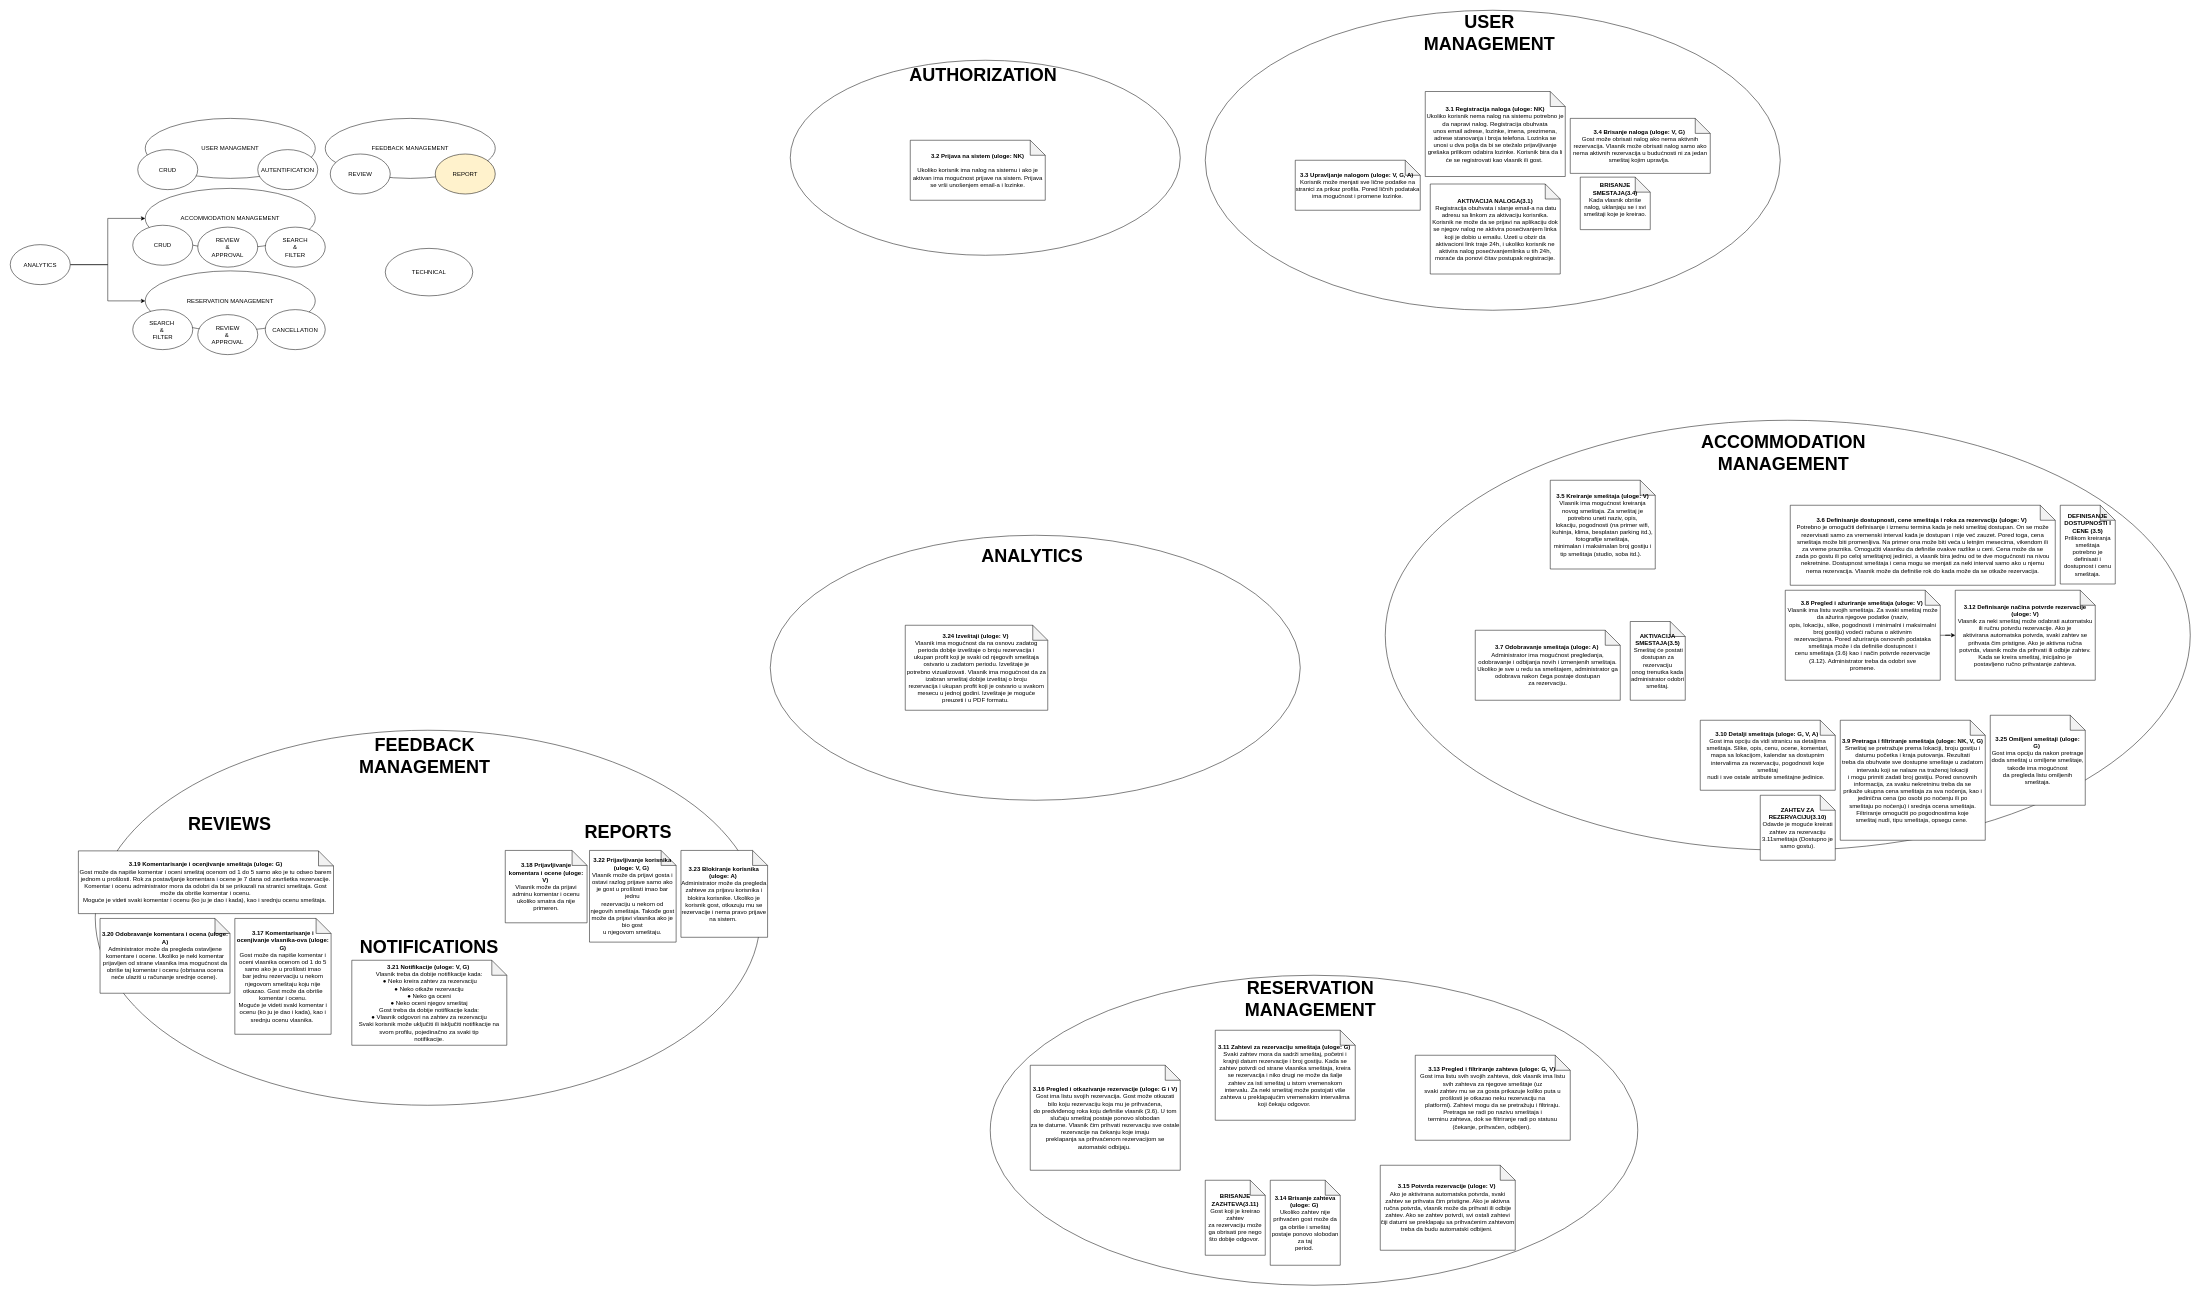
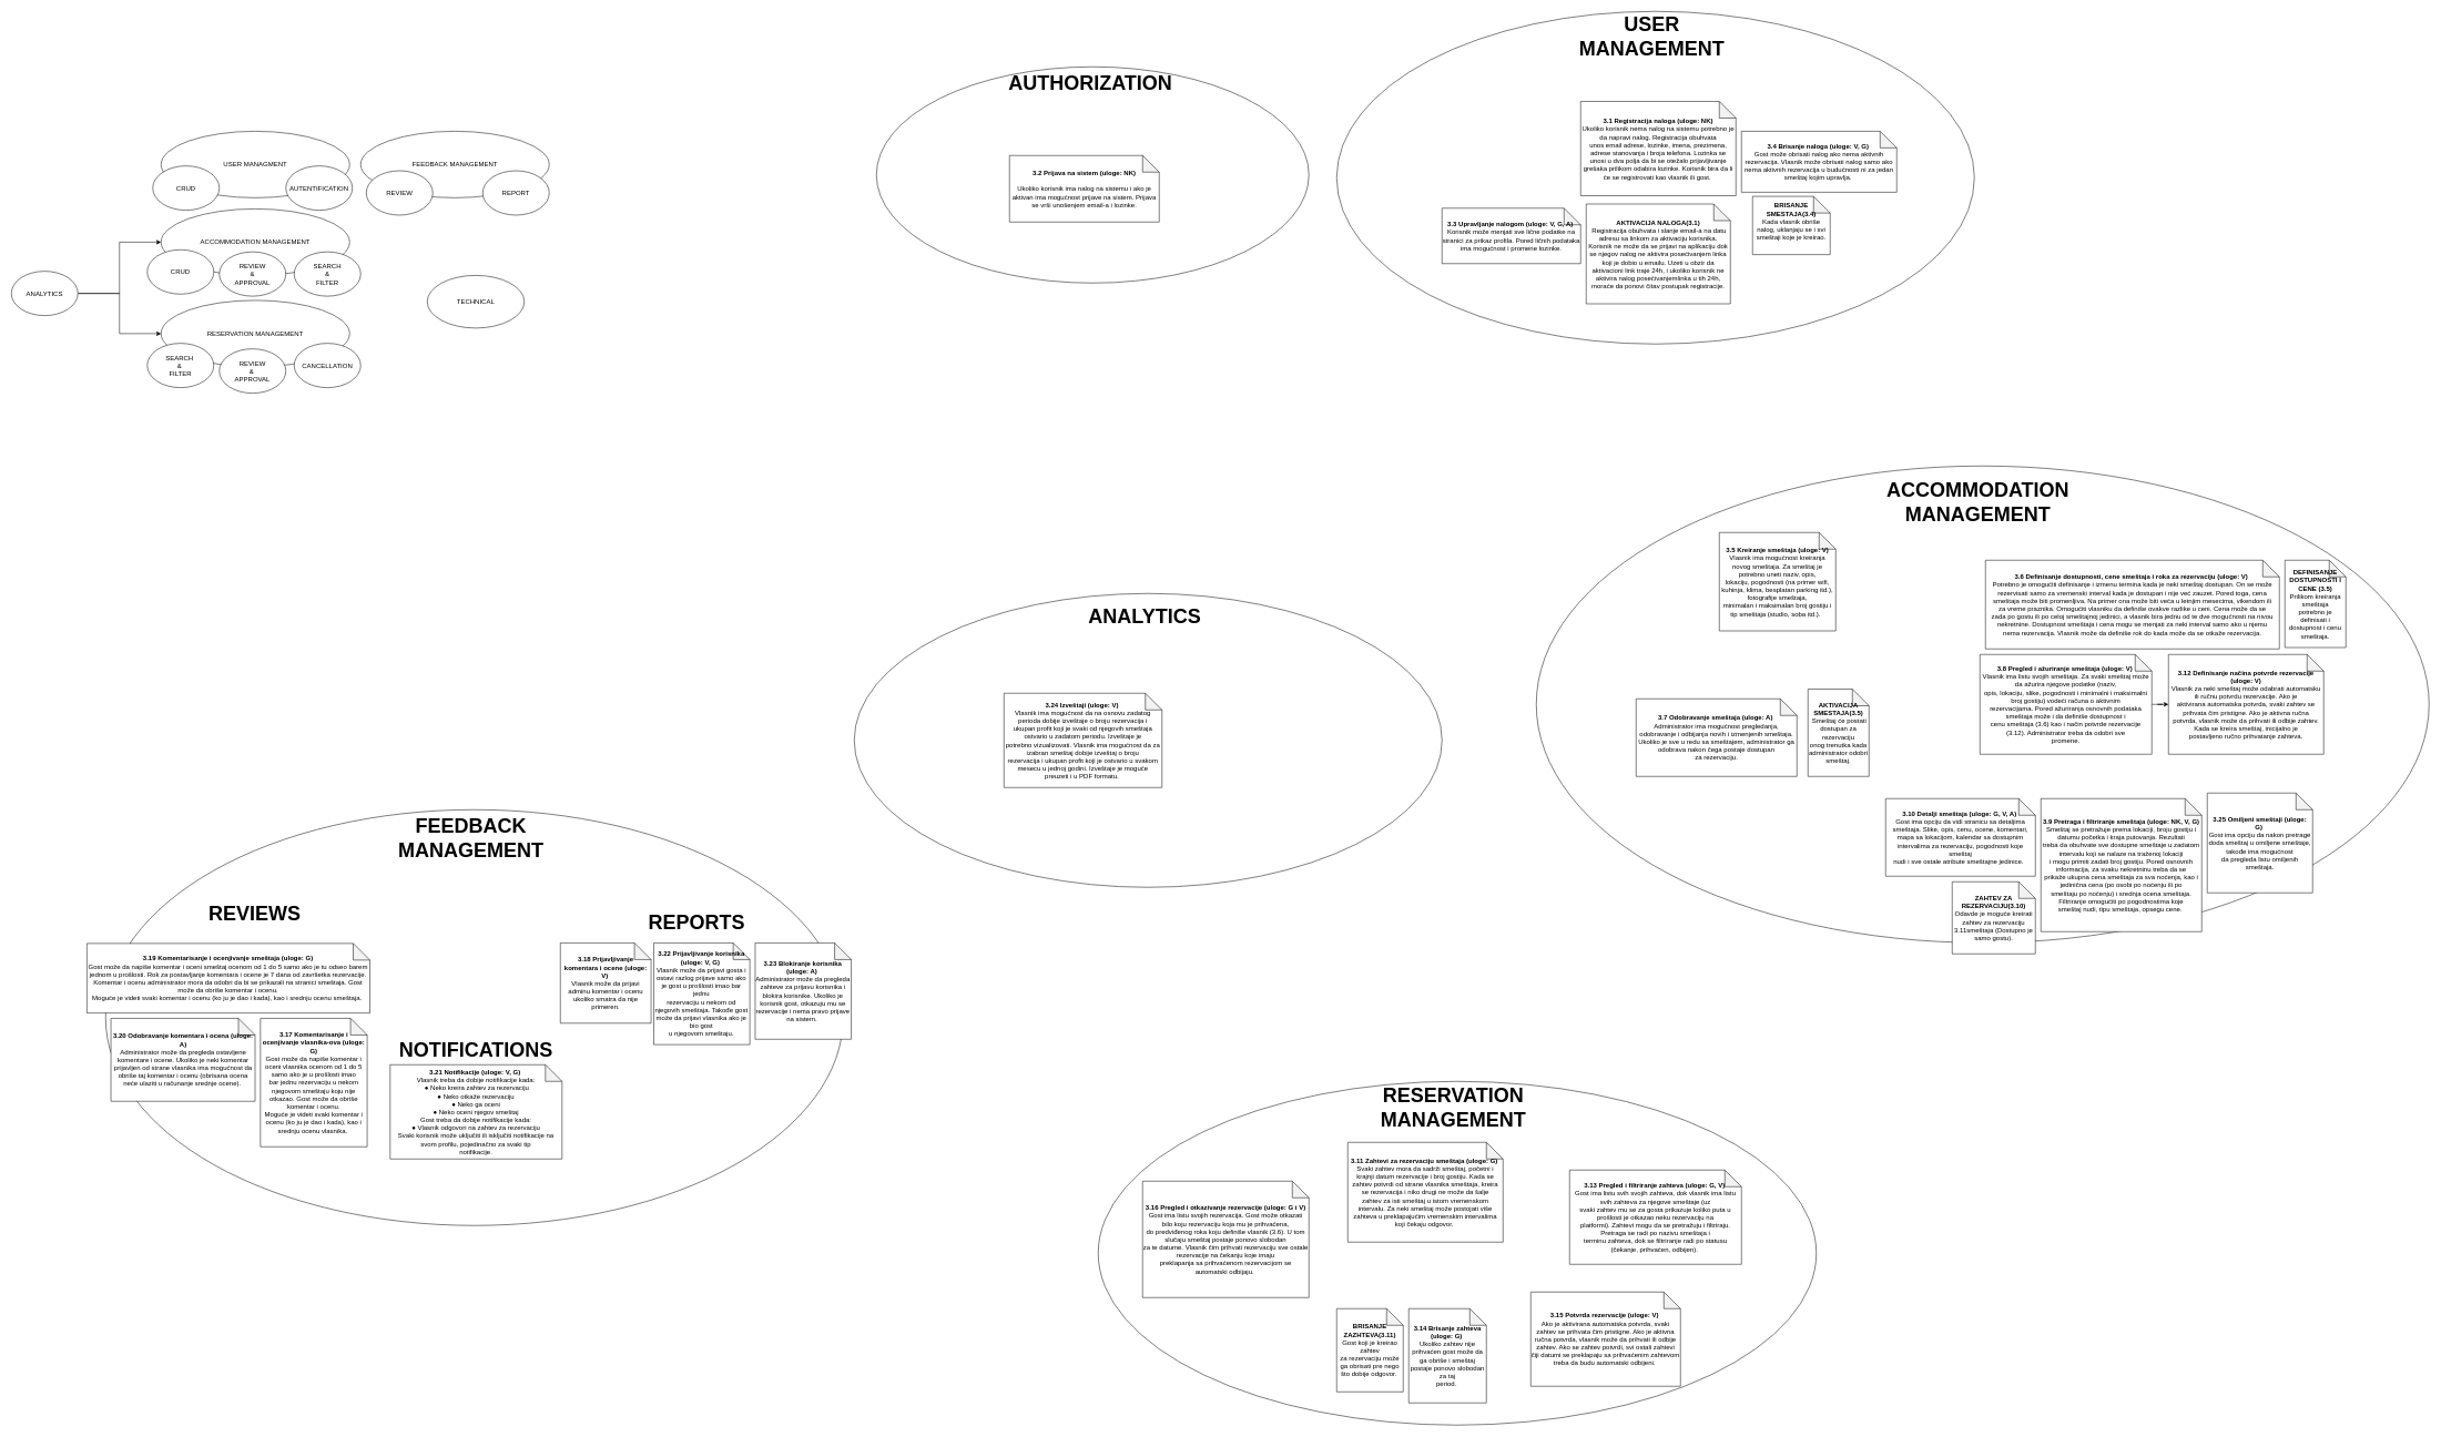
- <mxCell id="53" value="REPORT" style="ellipse;whiteSpace=wrap;html=1;fillColor=#fff2cc;" parent="1" vertex="1"><mxGeometry x="870" y="307.5" width="120" height="80" as="geometry" /></mxCell>
+ <mxCell id="53" value="REPORT" style="ellipse;whiteSpace=wrap;html=1;" parent="1" vertex="1"><mxGeometry x="870" y="307.5" width="120" height="80" as="geometry" /></mxCell>
- <mxCell id="6" value="&lt;div style=&quot;&quot;&gt;&lt;b&gt;3.3 Upravljanje nalogom (uloge: V, G, A)&amp;nbsp;&lt;/b&gt;&lt;/div&gt;&lt;div style=&quot;&quot;&gt;Korisnik može menjati sve lične podatke na stranici za prikaz profila. Pored ličnih podataka ima mogućnost i promene lozinke.&lt;br&gt;&lt;/div&gt;" style="shape=note;whiteSpace=wrap;html=1;backgroundOutline=1;darkOpacity=0.05;align=center;" parent="3" vertex="1"><mxGeometry x="180" y="300" width="250" height="100" as="geometry" /></mxCell>
+ <mxCell id="6" value="&lt;div style=&quot;&quot;&gt;&lt;b&gt;3.3 Upravljanje nalogom (uloge: V, G, A)&amp;nbsp;&lt;/b&gt;&lt;/div&gt;&lt;div style=&quot;&quot;&gt;Korisnik može menjati sve lične podatke na stranici za prikaz profila. Pored ličnih podataka ima mogućnost i promene lozinke.&lt;br&gt;&lt;/div&gt;" style="shape=note;whiteSpace=wrap;html=1;backgroundOutline=1;darkOpacity=0.05;align=center;" parent="3" vertex="1"><mxGeometry x="190" y="355" width="250" height="100" as="geometry" /></mxCell>
